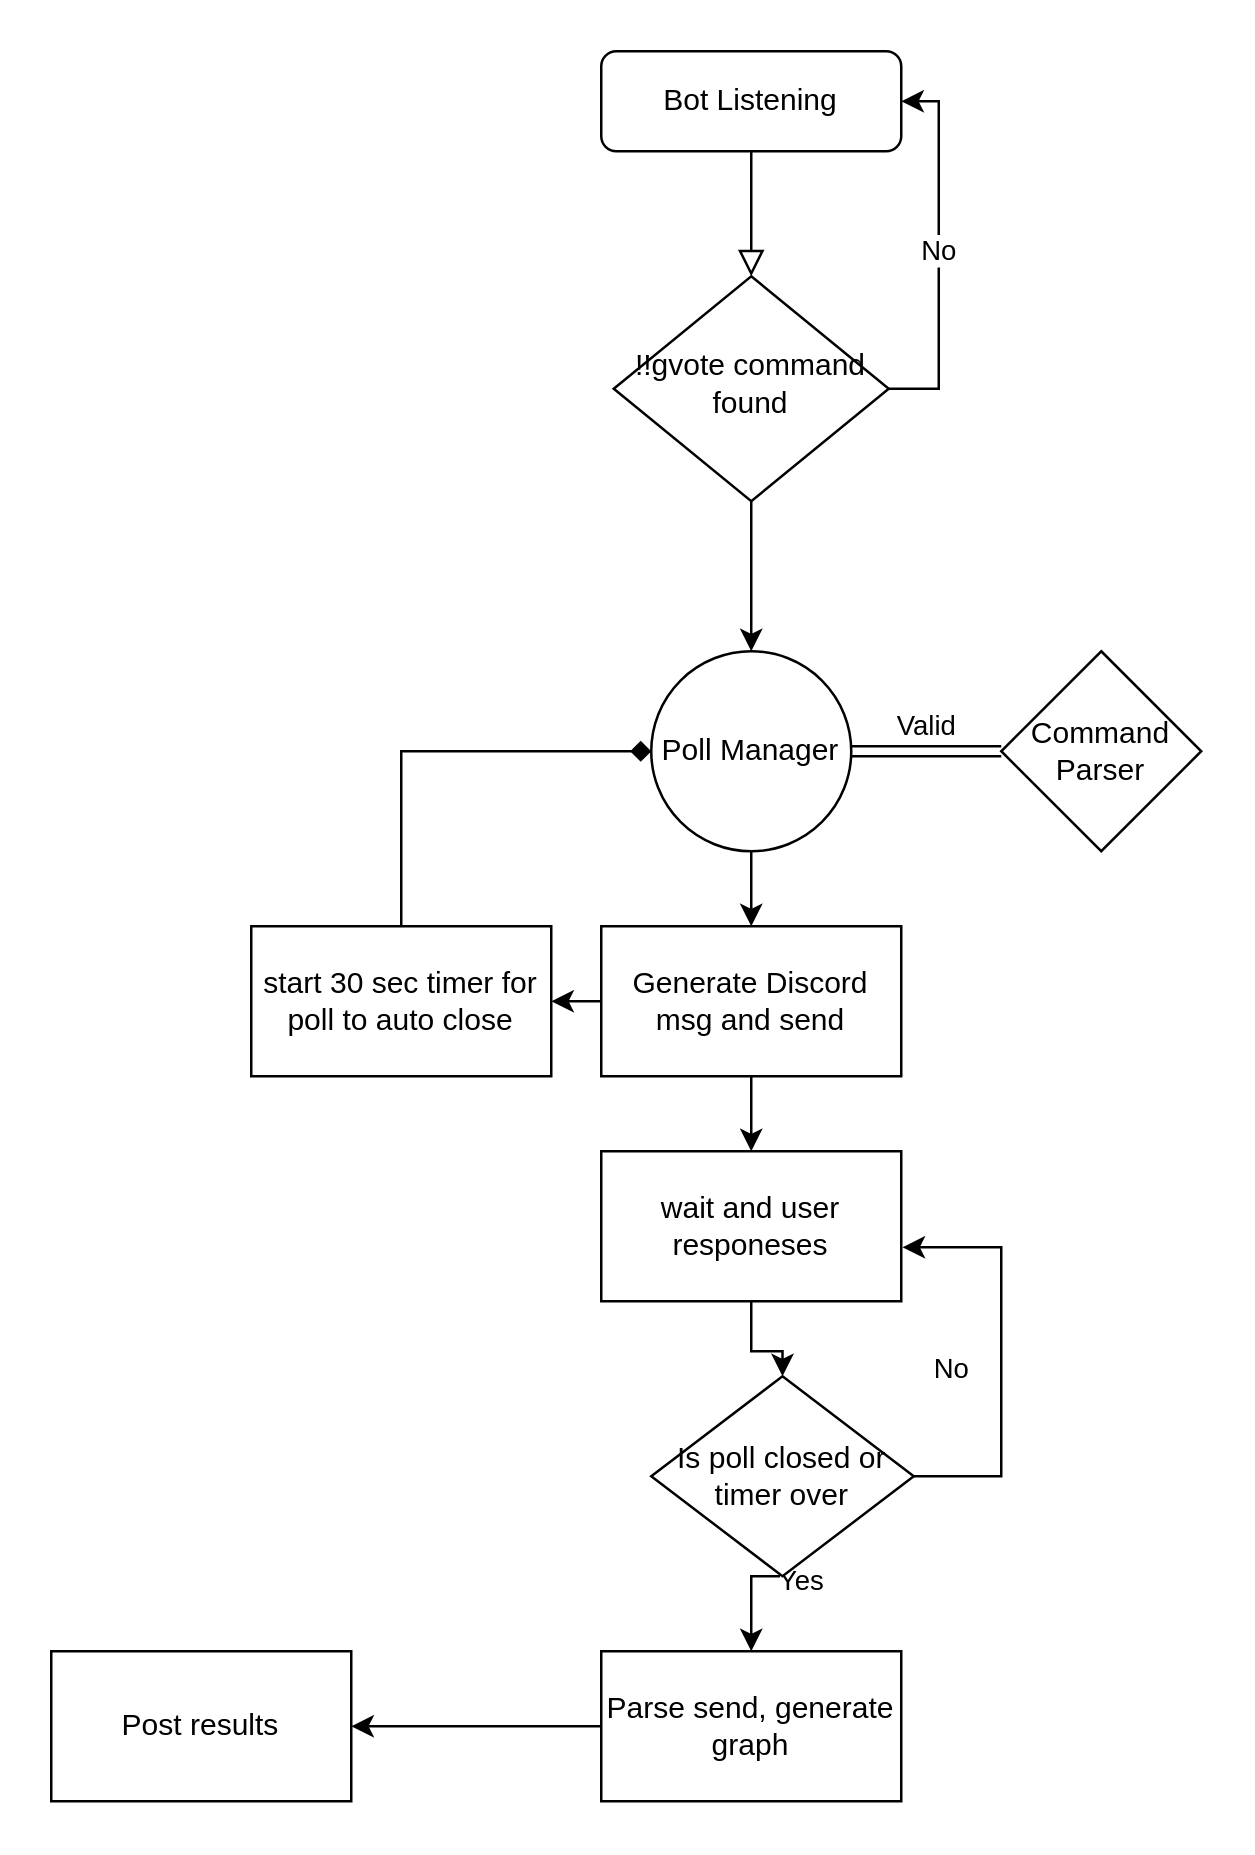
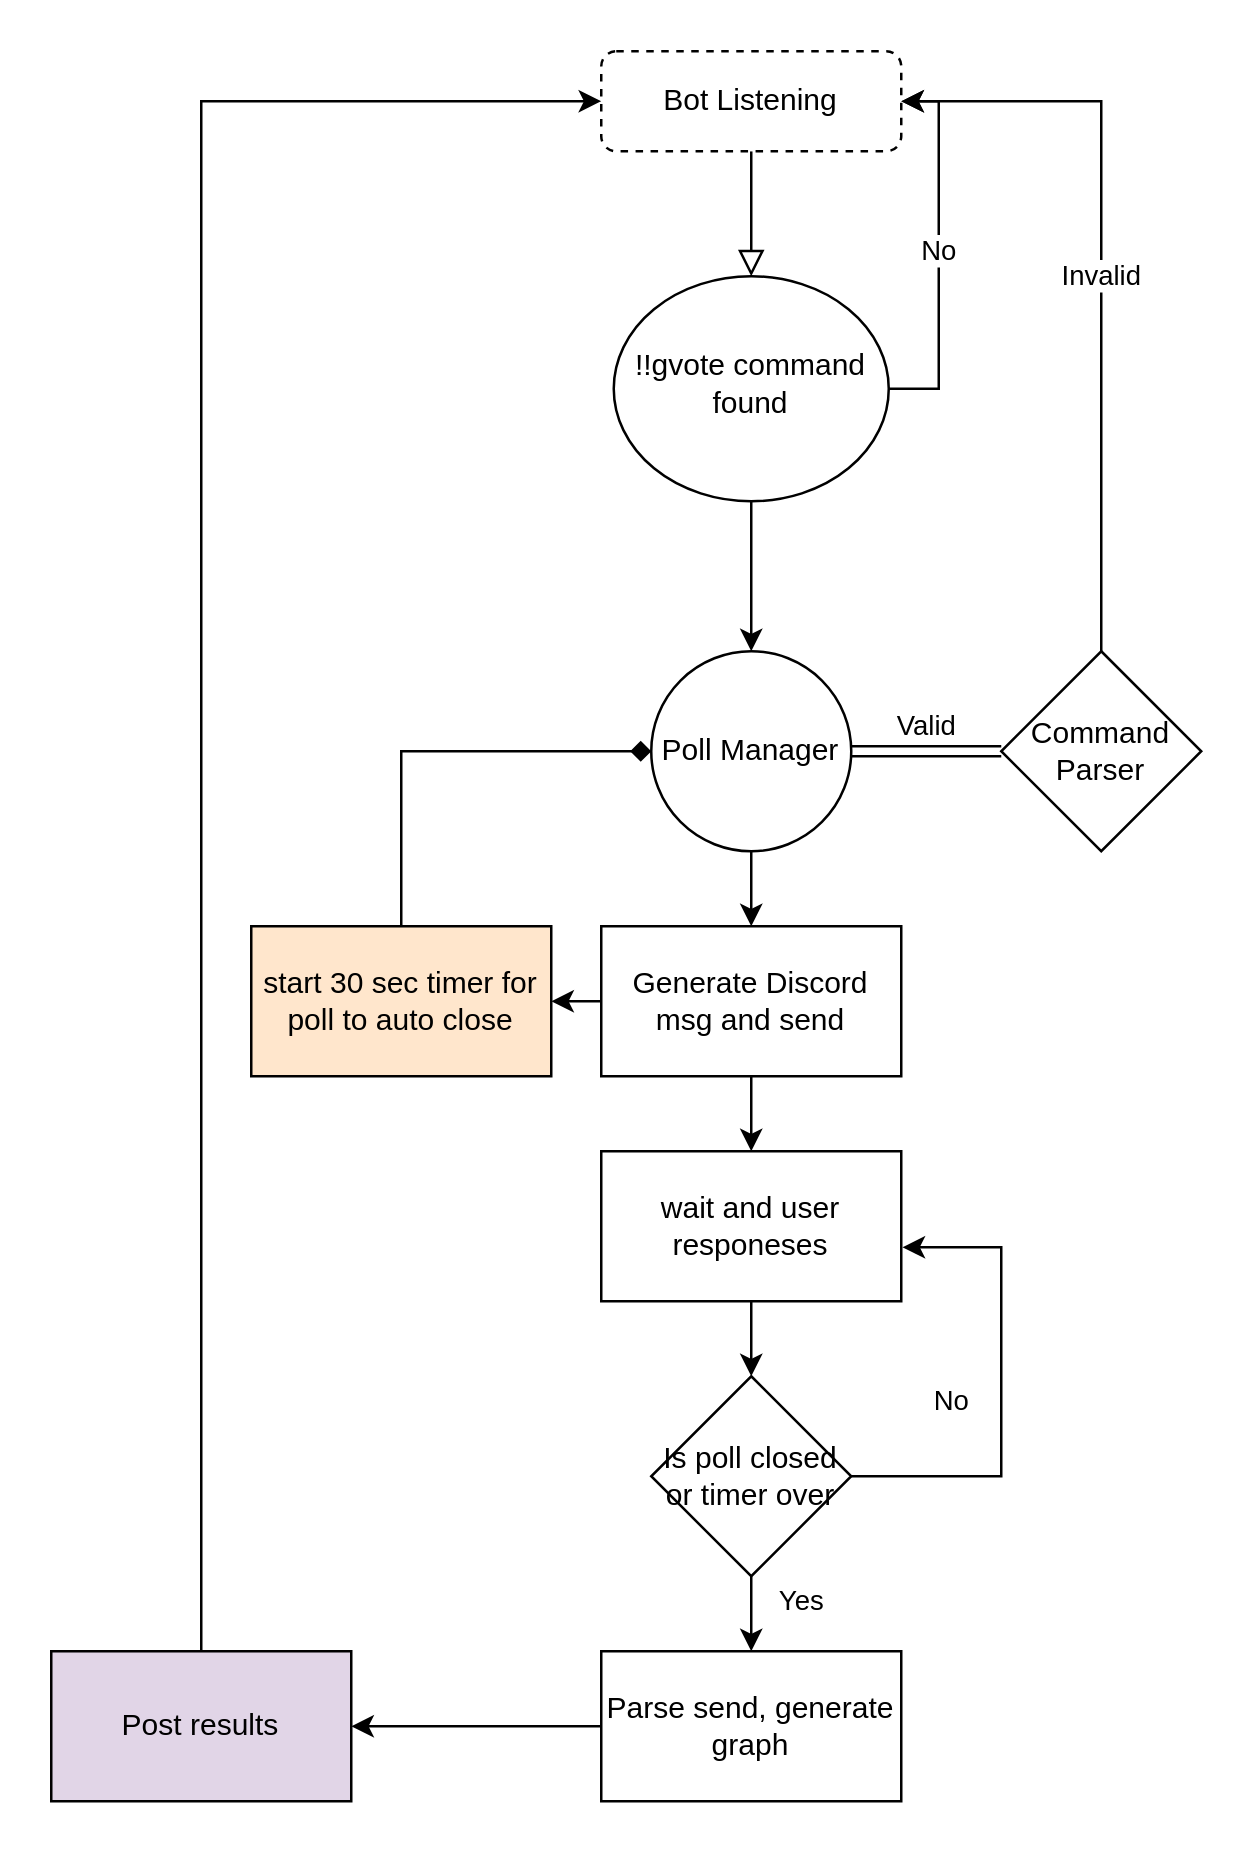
- <mxCell id="3" value="Bot Listening" style="rounded=1;whiteSpace=wrap;html=1;fontSize=12;glass=0;strokeWidth=1;shadow=0;" parent="1" vertex="1"><mxGeometry x="240" y="20" width="120" height="40" as="geometry" /></mxCell>
+ <mxCell id="3" value="Bot Listening" style="rounded=1;whiteSpace=wrap;html=1;fontSize=12;glass=0;strokeWidth=1;shadow=0;dashed=1;" parent="1" vertex="1"><mxGeometry x="240" y="20" width="120" height="40" as="geometry" /></mxCell>
+ <mxCell id="10" value="Invalid" style="edgeStyle=orthogonalEdgeStyle;rounded=0;orthogonalLoop=1;jettySize=auto;html=1;exitX=0.5;exitY=0;exitDx=0;exitDy=0;entryX=1;entryY=0.5;entryDx=0;entryDy=0;" edge="1" parent="1" source="11" target="3"><mxGeometry relative="1" as="geometry" /></mxCell>
- <mxCell id="5" value="!!gvote command found" style="rhombus;whiteSpace=wrap;html=1;shadow=0;fontFamily=Helvetica;fontSize=12;align=center;strokeWidth=1;spacing=6;spacingTop=-4;" parent="1" vertex="1"><mxGeometry x="245" y="110" width="110" height="90" as="geometry" /></mxCell>
+ <mxCell id="5" value="!!gvote command found" style="ellipse;whiteSpace=wrap;html=1;shadow=0;fontFamily=Helvetica;fontSize=12;align=center;strokeWidth=1;spacing=6;spacingTop=-4;" parent="1" vertex="1"><mxGeometry x="245" y="110" width="110" height="90" as="geometry" /></mxCell>
+ <mxCell id="24" style="edgeStyle=orthogonalEdgeStyle;rounded=0;orthogonalLoop=1;jettySize=auto;html=1;exitX=0.5;exitY=0;exitDx=0;exitDy=0;entryX=0;entryY=0.5;entryDx=0;entryDy=0;" edge="1" parent="1" source="25" target="3"><mxGeometry relative="1" as="geometry" /></mxCell>
- <mxCell id="16" value="start 30 sec timer for poll to auto close" style="rounded=0;whiteSpace=wrap;html=1;" vertex="1" parent="1"><mxGeometry x="100" y="370" width="120" height="60" as="geometry" /></mxCell>
+ <mxCell id="16" value="start 30 sec timer for poll to auto close" style="rounded=0;whiteSpace=wrap;html=1;fillColor=#ffe6cc;" vertex="1" parent="1"><mxGeometry x="100" y="370" width="120" height="60" as="geometry" /></mxCell>
- <mxCell id="19" value="Is poll closed or timer over" style="rhombus;whiteSpace=wrap;html=1;" vertex="1" parent="1"><mxGeometry x="260" y="550" width="105" height="80" as="geometry" /></mxCell>
+ <mxCell id="19" value="Is poll closed or timer over" style="rhombus;whiteSpace=wrap;html=1;" vertex="1" parent="1"><mxGeometry x="260" y="550" width="80" height="80" as="geometry" /></mxCell>
- <mxCell id="25" value="Post results" style="rounded=0;whiteSpace=wrap;html=1;" vertex="1" parent="1"><mxGeometry x="20" y="660" width="120" height="60" as="geometry" /></mxCell>
+ <mxCell id="25" value="Post results" style="rounded=0;whiteSpace=wrap;html=1;fillColor=#e1d5e7;" vertex="1" parent="1"><mxGeometry x="20" y="660" width="120" height="60" as="geometry" /></mxCell>
